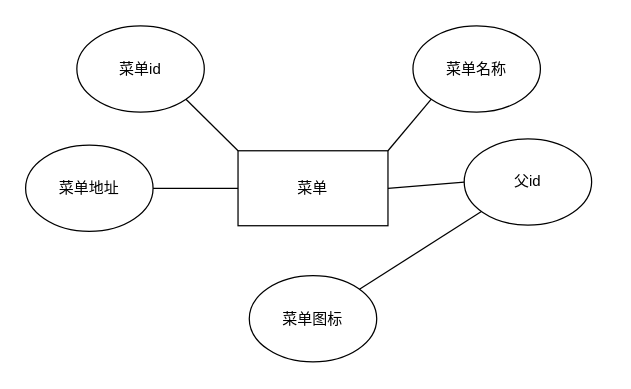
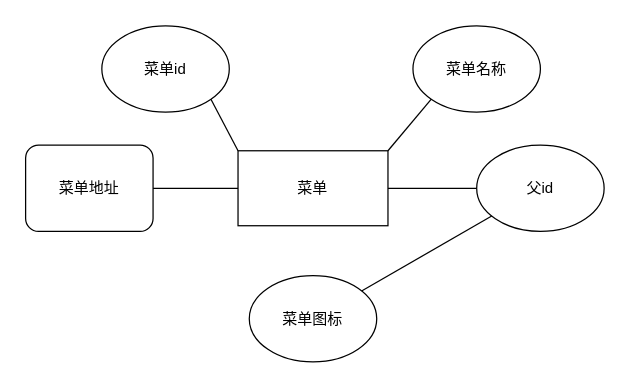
- <mxCell id="6" value="菜单id" style="ellipse;whiteSpace=wrap;html=1;" vertex="1" parent="1"><mxGeometry x="61" y="20" width="102" height="69" as="geometry" /></mxCell>
+ <mxCell id="6" value="菜单id" style="ellipse;whiteSpace=wrap;html=1;" vertex="1" parent="1"><mxGeometry x="81" y="20" width="102" height="69" as="geometry" /></mxCell>
- <mxCell id="4" value="父id" style="ellipse;whiteSpace=wrap;html=1;" vertex="1" parent="1"><mxGeometry x="371" y="110.5" width="102" height="69" as="geometry" /></mxCell>
+ <mxCell id="4" value="父id" style="ellipse;whiteSpace=wrap;html=1;" vertex="1" parent="1"><mxGeometry x="381" y="115.5" width="102" height="69" as="geometry" /></mxCell>
- <mxCell id="5" value="菜单地址" style="ellipse;whiteSpace=wrap;html=1;" vertex="1" parent="1"><mxGeometry x="20" y="115.5" width="102" height="69" as="geometry" /></mxCell>
+ <mxCell id="5" value="菜单地址" style="whiteSpace=wrap;html=1;rounded=1;" vertex="1" parent="1"><mxGeometry x="20" y="115.5" width="102" height="69" as="geometry" /></mxCell>
